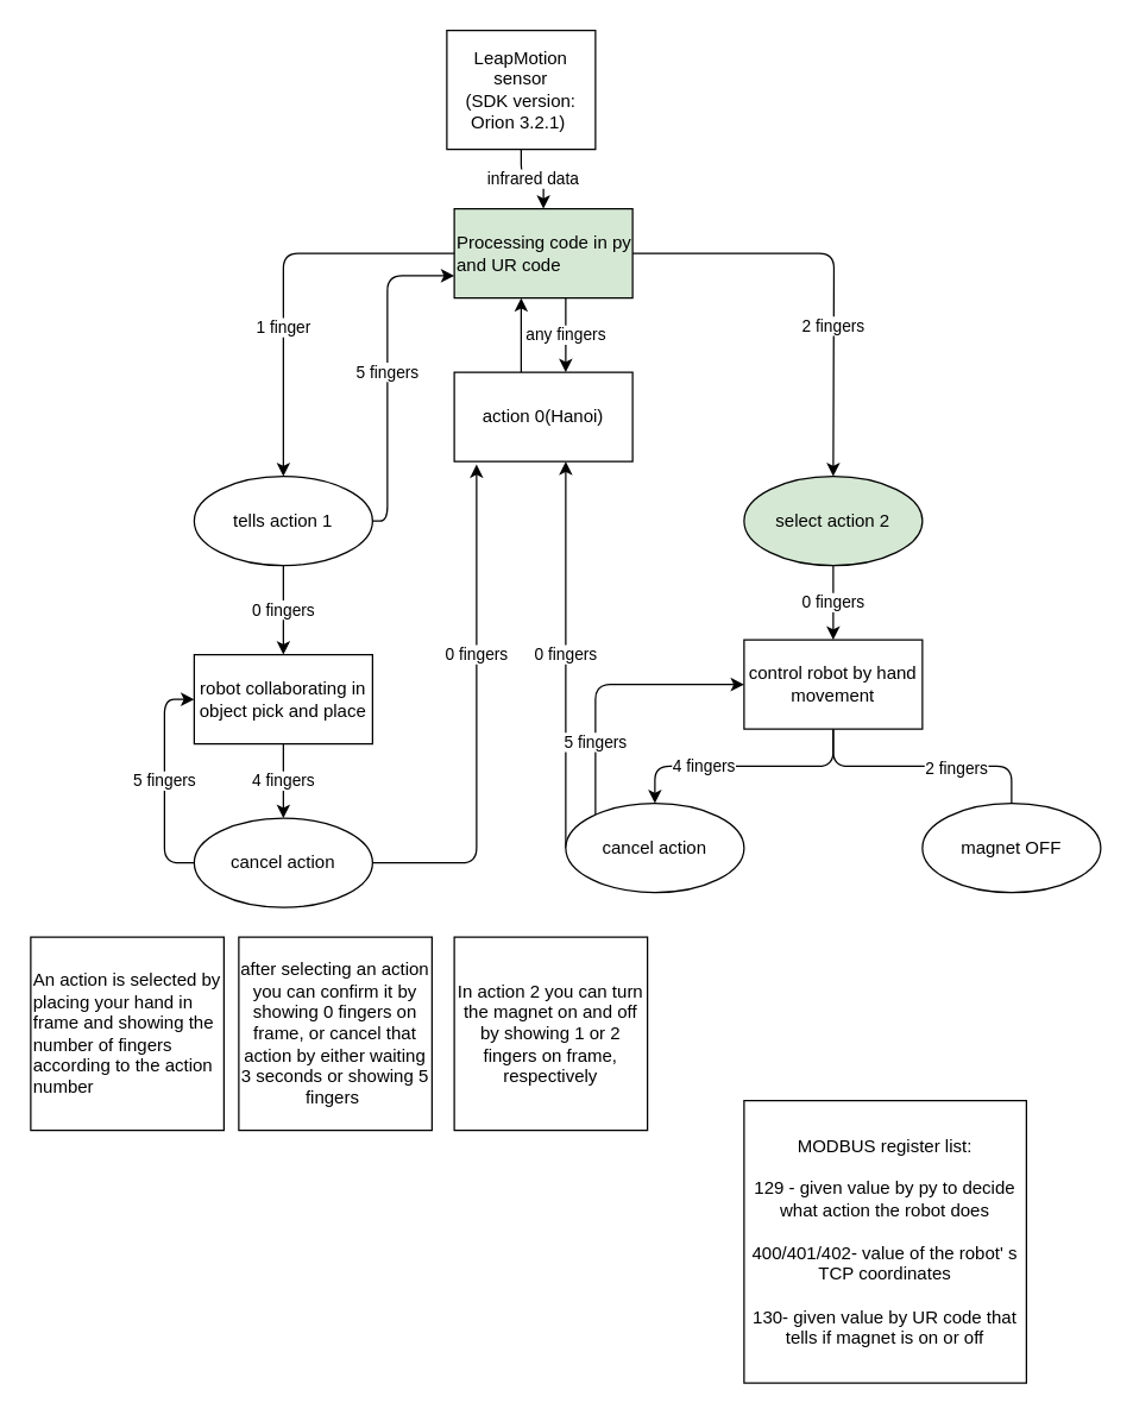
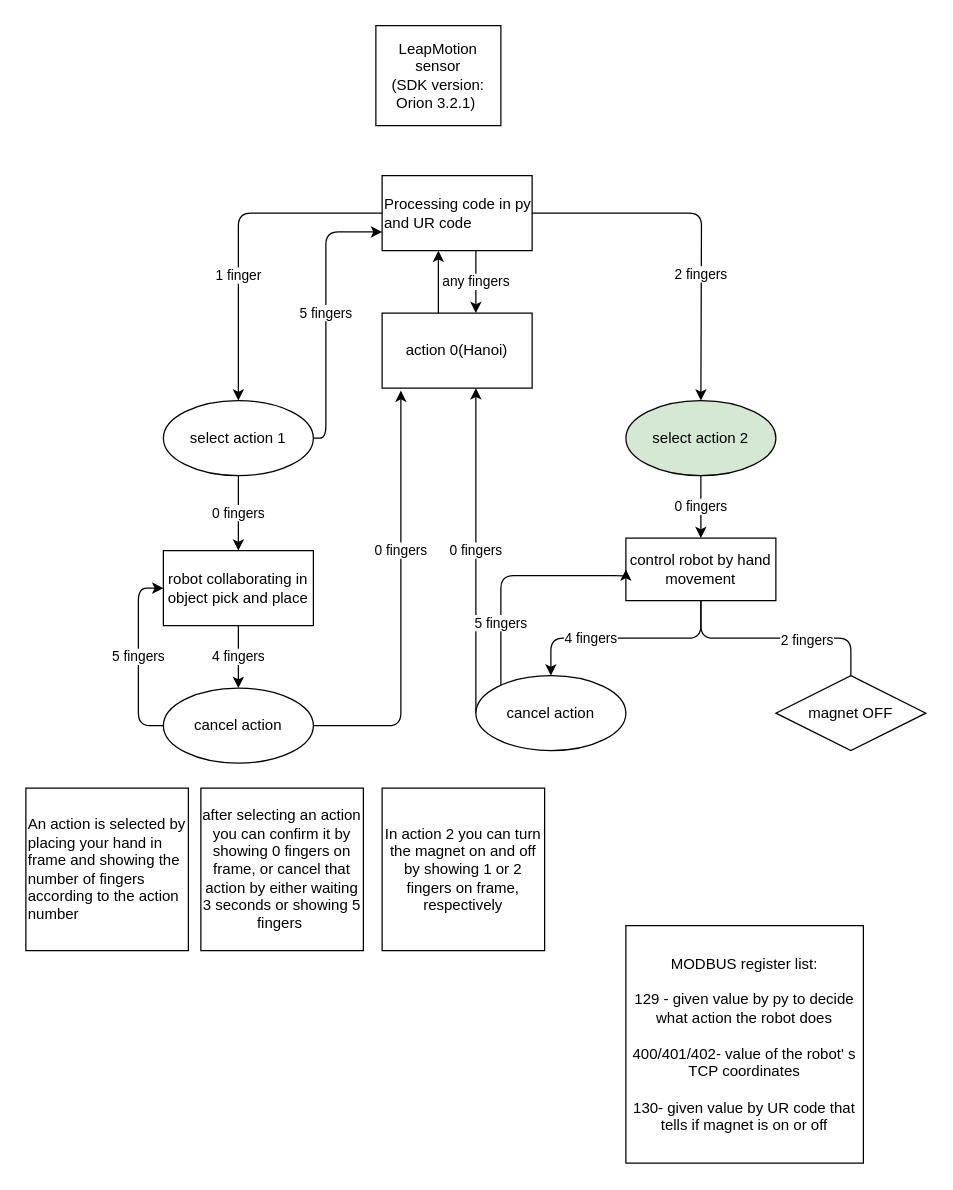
- <mxCell id="2" value="infrared data" style="edgeStyle=orthogonalEdgeStyle;orthogonalLoop=1;jettySize=auto;html=1;" edge="1" parent="1" source="3" target="5"><mxGeometry relative="1" as="geometry" /></mxCell>
- <mxCell id="5" value="Processing code in py and UR code" style="whiteSpace=wrap;html=1;align=left;rounded=0;fillColor=#d5e8d4;" vertex="1" parent="1"><mxGeometry x="305" y="140" width="120" height="60" as="geometry" /></mxCell>
+ <mxCell id="5" value="Processing code in py and UR code" style="whiteSpace=wrap;html=1;align=left;rounded=0;" vertex="1" parent="1"><mxGeometry x="305" y="140" width="120" height="60" as="geometry" /></mxCell>
- <mxCell id="12" value="tells action 1" style="ellipse;whiteSpace=wrap;html=1;align=center;rounded=0;" vertex="1" parent="1"><mxGeometry x="130" y="320" width="120" height="60" as="geometry" /></mxCell>
+ <mxCell id="12" value="select action 1" style="ellipse;whiteSpace=wrap;html=1;align=center;rounded=0;" vertex="1" parent="1"><mxGeometry x="130" y="320" width="120" height="60" as="geometry" /></mxCell>
- <mxCell id="20" value="control robot by hand movement" style="whiteSpace=wrap;html=1;align=center;rounded=0;" vertex="1" parent="1"><mxGeometry x="500" y="430" width="120" height="60" as="geometry" /></mxCell>
+ <mxCell id="20" value="control robot by hand movement" style="whiteSpace=wrap;html=1;align=center;rounded=0;" vertex="1" parent="1"><mxGeometry x="500" y="430" width="120" height="50" as="geometry" /></mxCell>
- <mxCell id="21" value="magnet OFF" style="ellipse;whiteSpace=wrap;html=1;align=center;rounded=0;" vertex="1" parent="1"><mxGeometry x="620" y="540" width="120" height="60" as="geometry" /></mxCell>
+ <mxCell id="21" value="magnet OFF" style="rhombus;whiteSpace=wrap;html=1;align=center;" vertex="1" parent="1"><mxGeometry x="620" y="540" width="120" height="60" as="geometry" /></mxCell>
